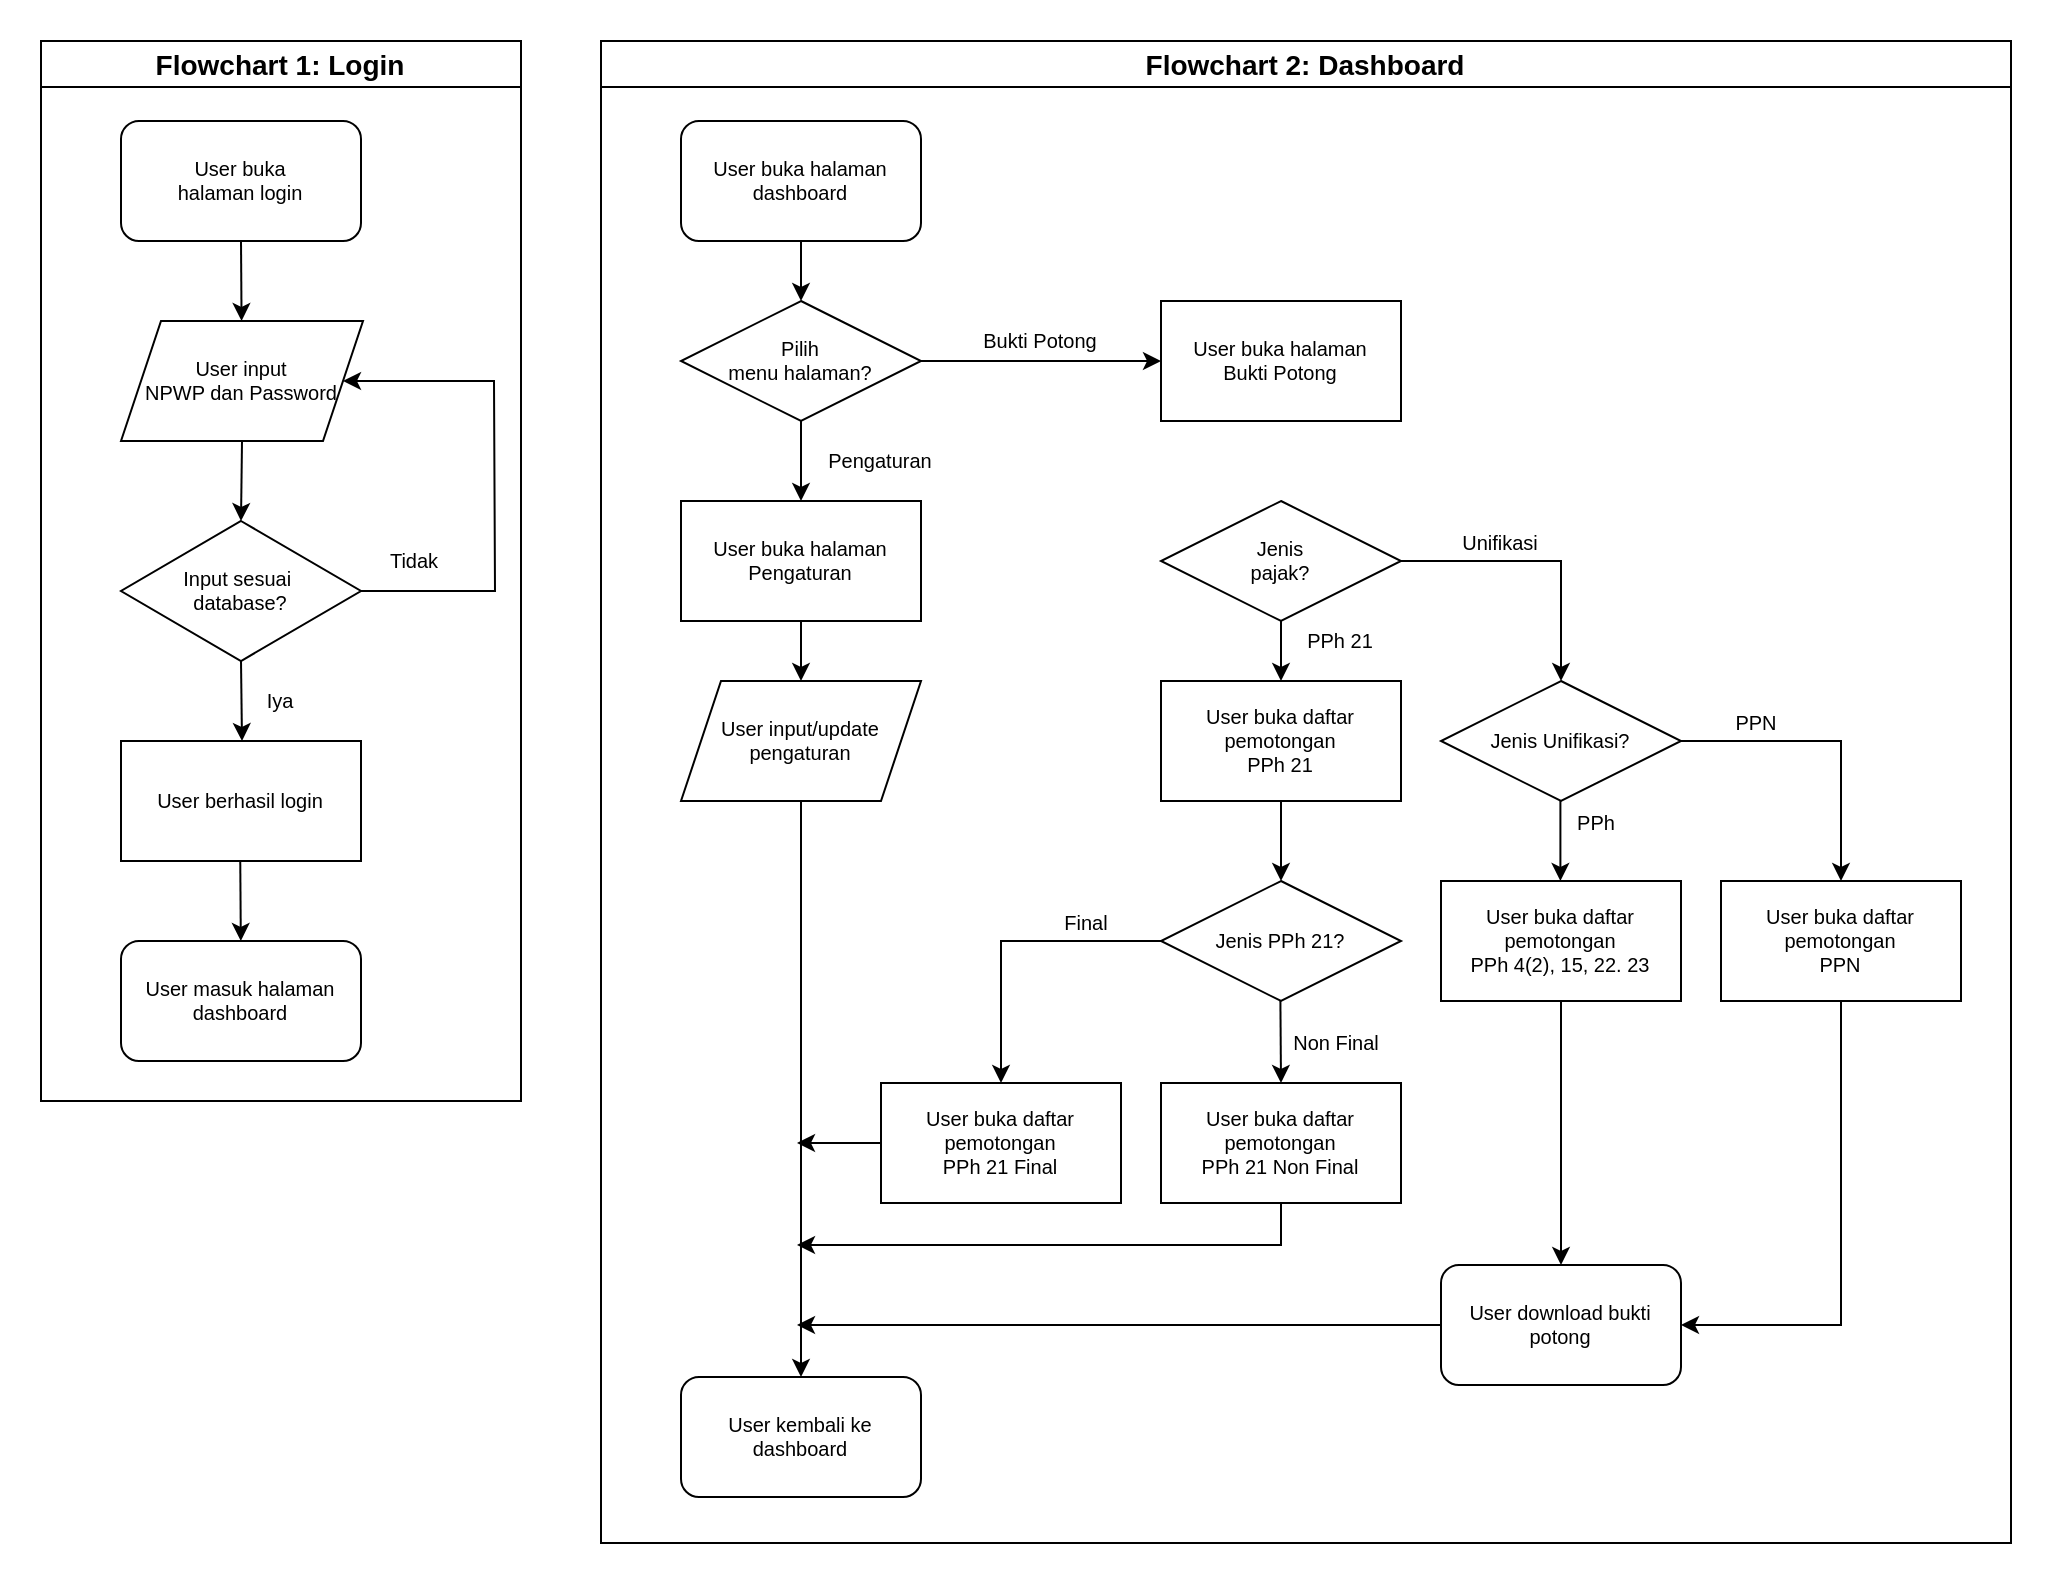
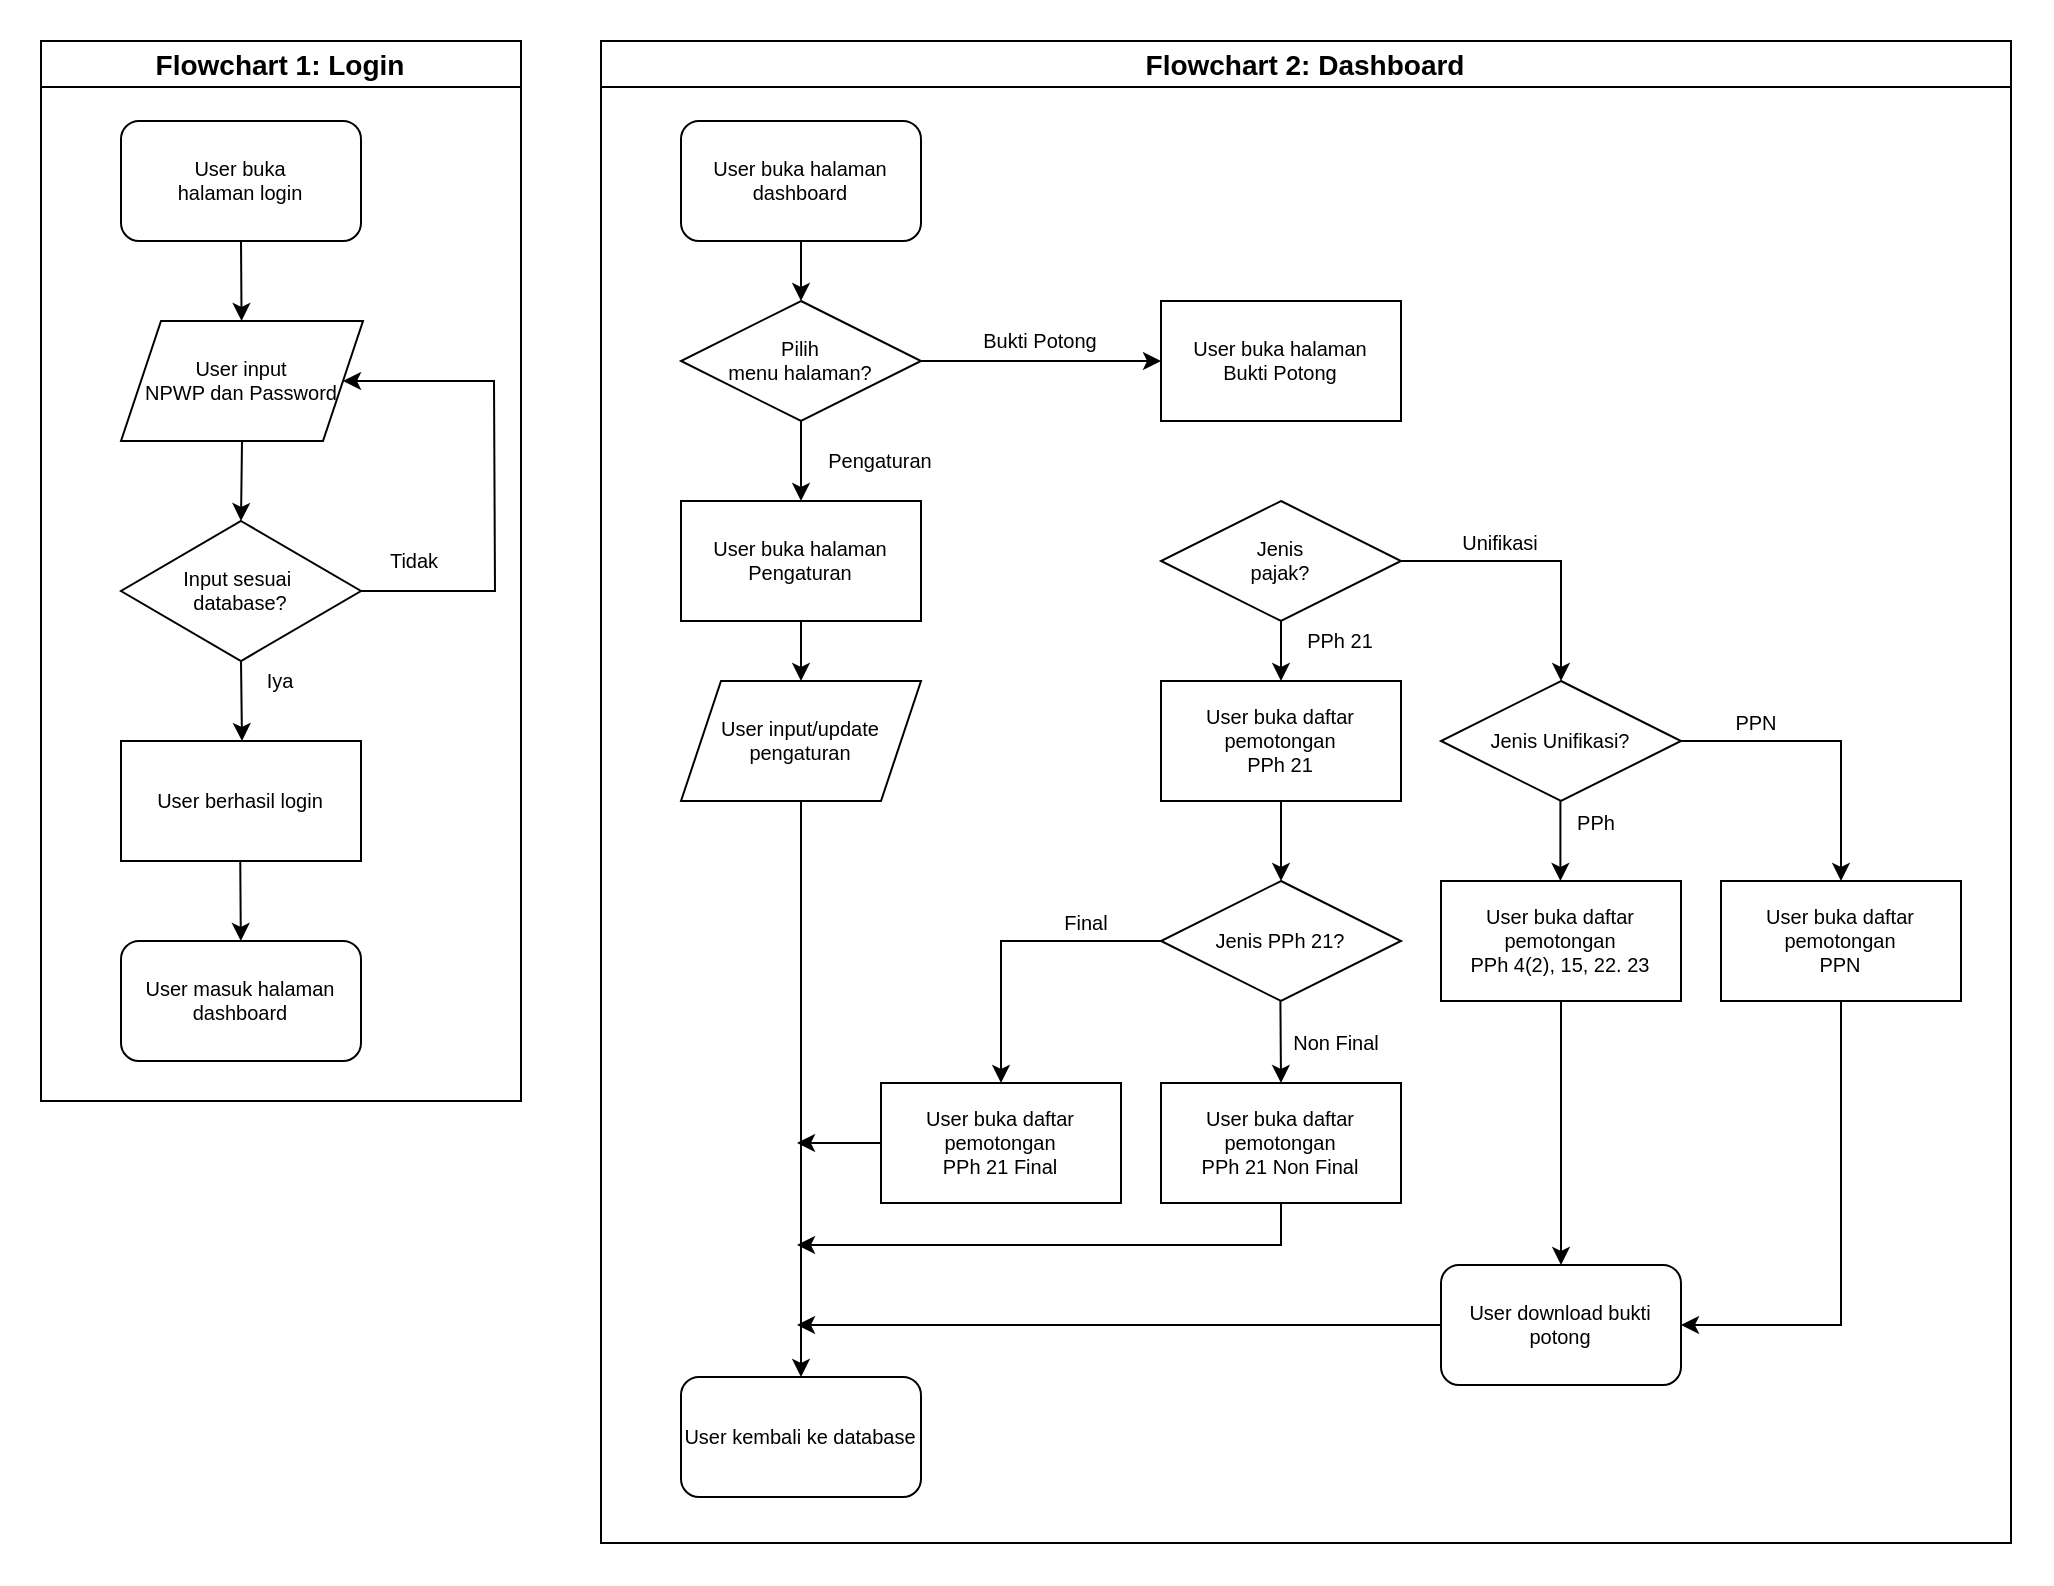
- <mxCell id="13" value="Iya" style="text;html=1;strokeColor=none;fillColor=none;align=center;verticalAlign=middle;whiteSpace=wrap;rounded=0;fontSize=10;" vertex="1" parent="2"><mxGeometry x="90" y="320" width="60" height="20" as="geometry" /></mxCell>
+ <mxCell id="13" value="Iya" style="text;html=1;strokeColor=none;fillColor=none;align=center;verticalAlign=middle;whiteSpace=wrap;rounded=0;fontSize=10;" vertex="1" parent="2"><mxGeometry x="90" y="310" width="60" height="20" as="geometry" /></mxCell>
- <mxCell id="28" value="User kembali ke dashboard" style="rounded=1;whiteSpace=wrap;html=1;fontSize=10;" vertex="1" parent="15"><mxGeometry x="40" y="668" width="120" height="60" as="geometry" /></mxCell>
+ <mxCell id="28" value="User kembali ke database" style="rounded=1;whiteSpace=wrap;html=1;fontSize=10;" vertex="1" parent="15"><mxGeometry x="40" y="668" width="120" height="60" as="geometry" /></mxCell>
